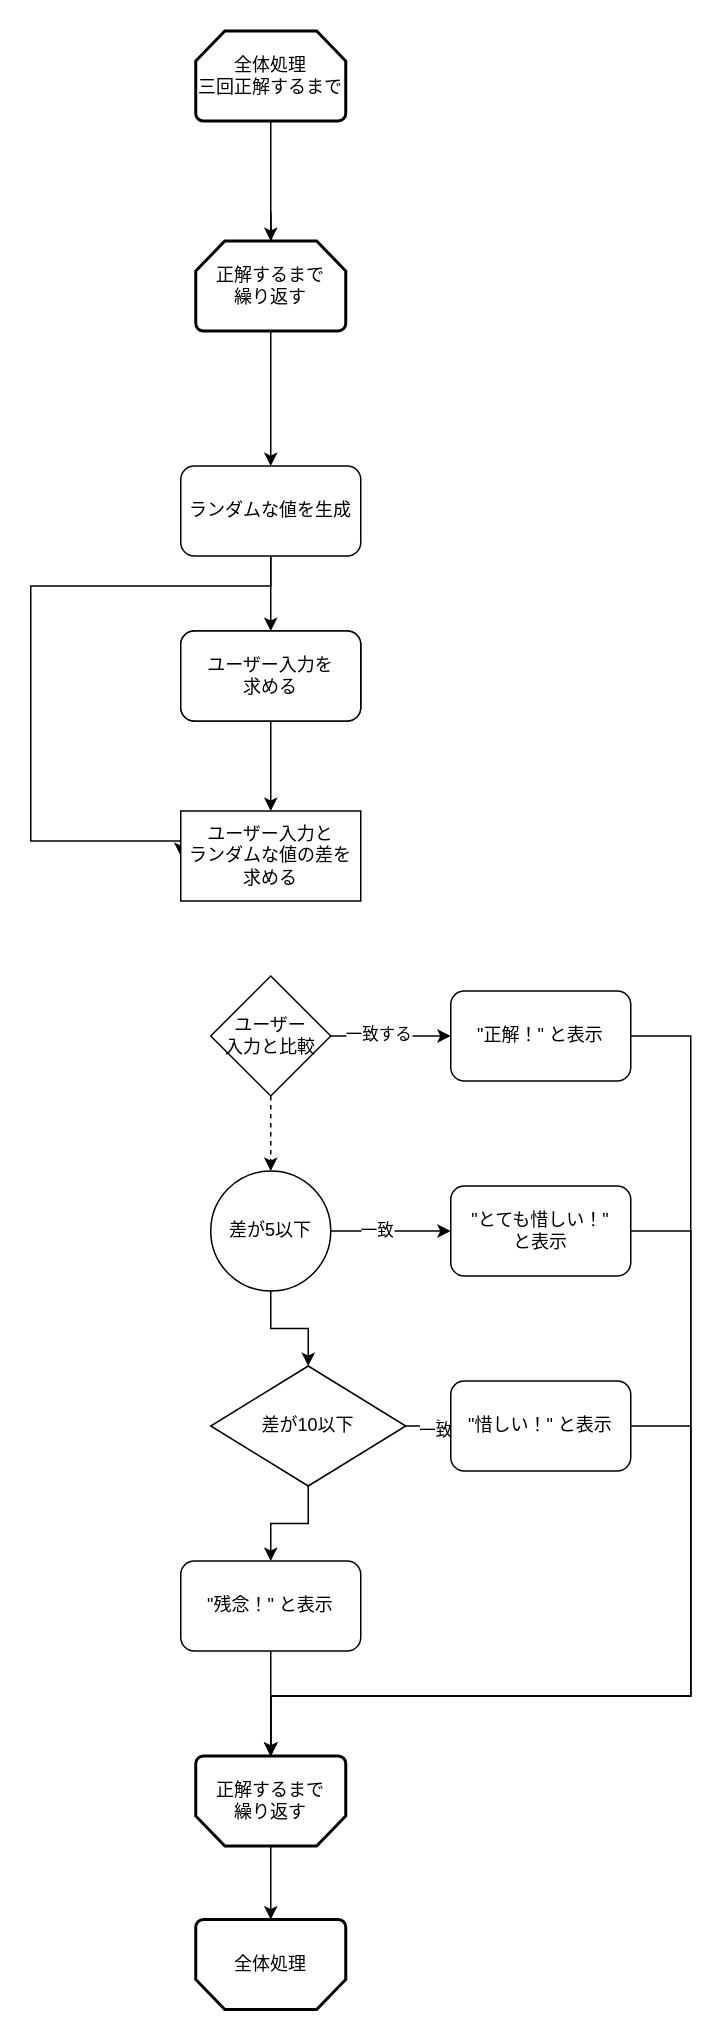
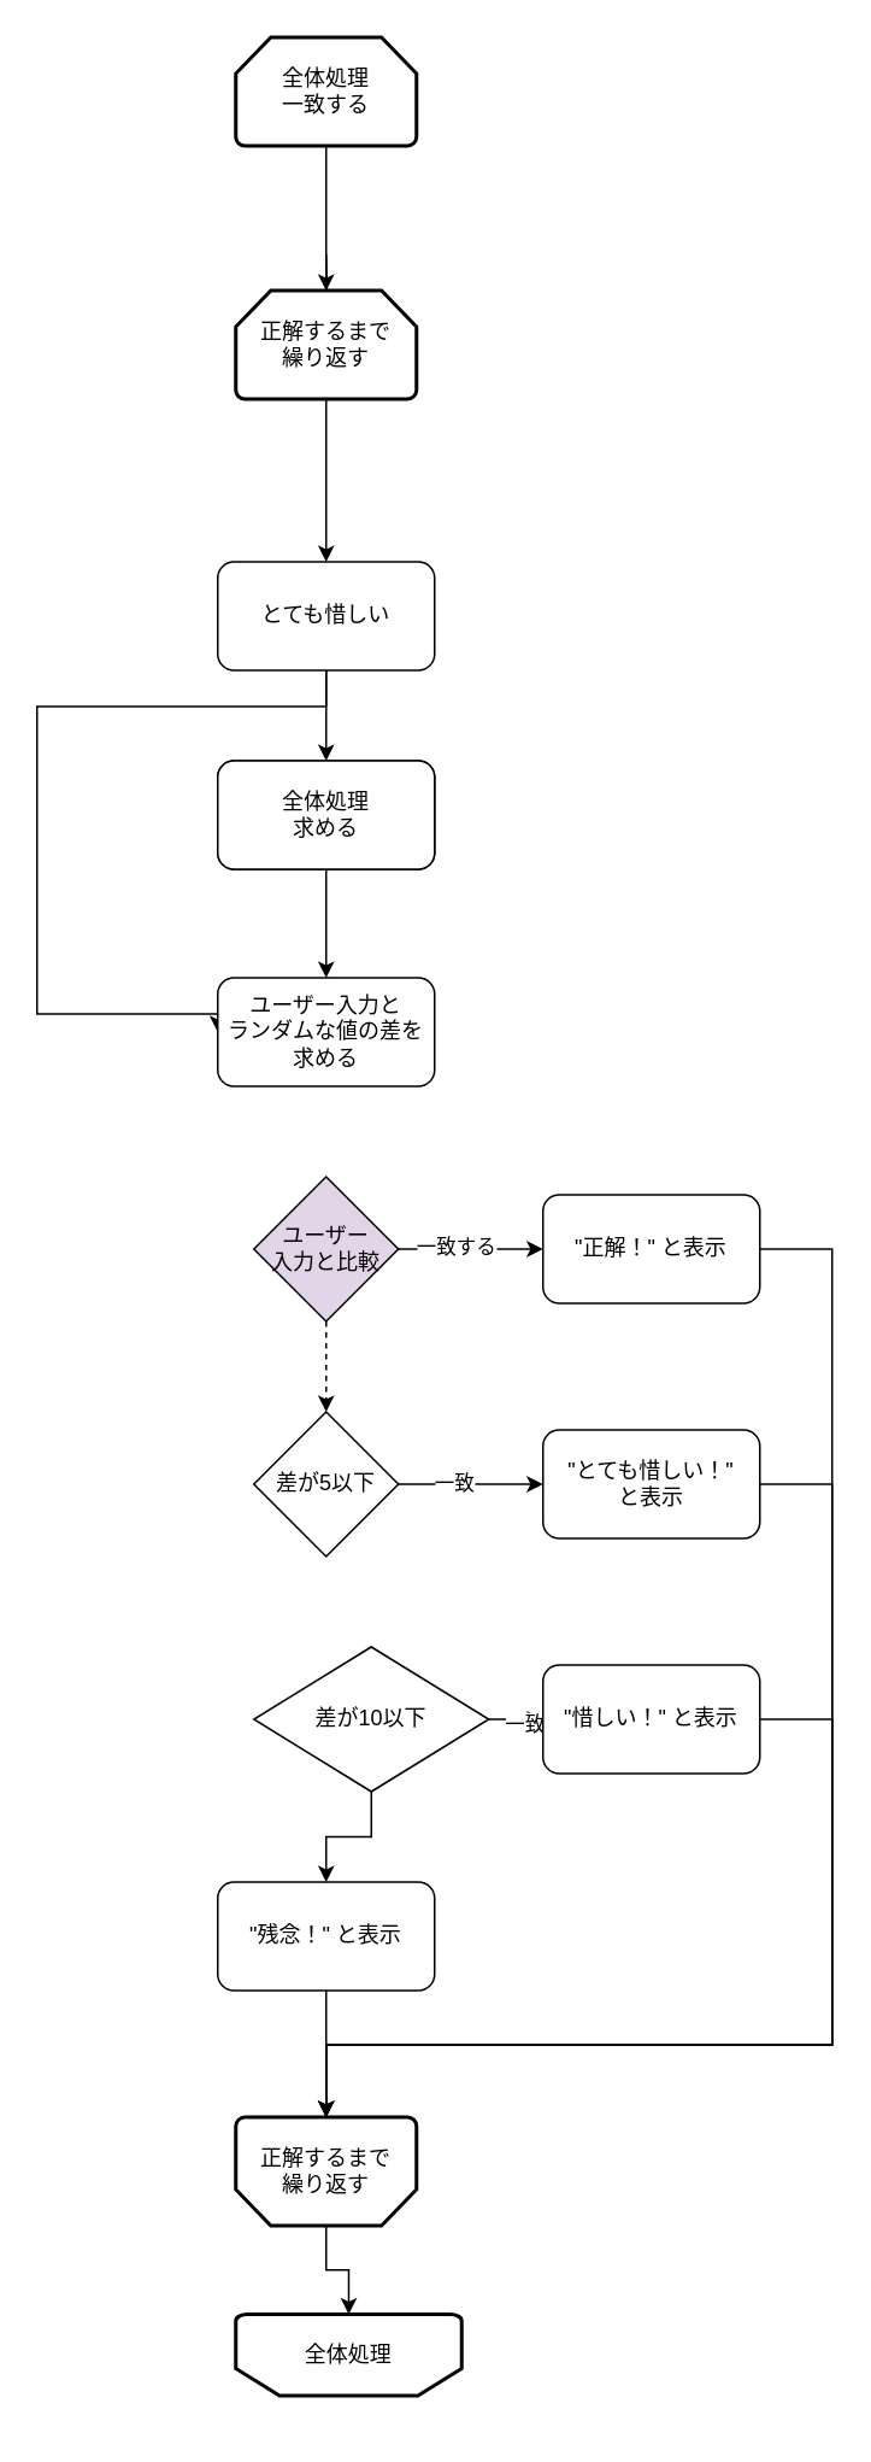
- <mxCell id="26" value="全体処理&lt;div&gt;三回正解するまで&lt;/div&gt;" style="strokeWidth=2;html=1;shape=mxgraph.flowchart.loop_limit;whiteSpace=wrap;" vertex="1" parent="1"><mxGeometry x="130" y="20" width="100" height="60" as="geometry" /></mxCell>
+ <mxCell id="26" value="全体処理&lt;div&gt;一致する&lt;/div&gt;" style="strokeWidth=2;html=1;shape=mxgraph.flowchart.loop_limit;whiteSpace=wrap;" vertex="1" parent="1"><mxGeometry x="130" y="20" width="100" height="60" as="geometry" /></mxCell>
- <mxCell id="7" value="ランダムな値を生成" style="rounded=1;whiteSpace=wrap;html=1;" parent="1" vertex="1"><mxGeometry x="120" y="310" width="120" height="60" as="geometry" /></mxCell>
+ <mxCell id="7" value="とても惜しい" style="rounded=1;whiteSpace=wrap;html=1;" parent="1" vertex="1"><mxGeometry x="120" y="310" width="120" height="60" as="geometry" /></mxCell>
- <mxCell id="4" value="ユーザー入力を&lt;div&gt;求める&lt;/div&gt;" style="rounded=1;whiteSpace=wrap;html=1;" parent="1" vertex="1"><mxGeometry x="120" y="420" width="120" height="60" as="geometry" /></mxCell>
+ <mxCell id="4" value="全体処理&lt;div&gt;求める&lt;/div&gt;" style="rounded=1;whiteSpace=wrap;html=1;" parent="1" vertex="1"><mxGeometry x="120" y="420" width="120" height="60" as="geometry" /></mxCell>
- <mxCell id="13" value="ユーザー入力と&lt;div&gt;ランダムな値の差を求める&lt;/div&gt;" style="whiteSpace=wrap;html=1;rounded=0;" parent="1" vertex="1"><mxGeometry x="120" y="540" width="120" height="60" as="geometry" /></mxCell>
+ <mxCell id="13" value="ユーザー入力と&lt;div&gt;ランダムな値の差を求める&lt;/div&gt;" style="rounded=1;whiteSpace=wrap;html=1;" parent="1" vertex="1"><mxGeometry x="120" y="540" width="120" height="60" as="geometry" /></mxCell>
- <mxCell id="11" value="ユーザー&lt;div&gt;入力と比較&lt;/div&gt;" style="rhombus;whiteSpace=wrap;html=1;" parent="1" vertex="1"><mxGeometry x="140" y="650" width="80" height="80" as="geometry" /></mxCell>
+ <mxCell id="11" value="ユーザー&lt;div&gt;入力と比較&lt;/div&gt;" style="rhombus;whiteSpace=wrap;html=1;fillColor=#e1d5e7;" parent="1" vertex="1"><mxGeometry x="140" y="650" width="80" height="80" as="geometry" /></mxCell>
- <mxCell id="17" value="差が5以下" style="ellipse;whiteSpace=wrap;html=1;" parent="1" vertex="1"><mxGeometry x="140" y="780" width="80" height="80" as="geometry" /></mxCell>
+ <mxCell id="17" value="差が5以下" style="rhombus;whiteSpace=wrap;html=1;" parent="1" vertex="1"><mxGeometry x="140" y="780" width="80" height="80" as="geometry" /></mxCell>
- <mxCell id="16" value="" style="edgeStyle=orthogonalEdgeStyle;rounded=0;orthogonalLoop=1;jettySize=auto;html=1;" parent="1" source="17" target="22" edge="1"><mxGeometry relative="1" as="geometry" /></mxCell>
- <mxCell id="33" value="全体処理" style="strokeWidth=2;html=1;shape=mxgraph.flowchart.loop_limit;whiteSpace=wrap;direction=west;" vertex="1" parent="1"><mxGeometry x="130" y="1279" width="100" height="60" as="geometry" /></mxCell>
+ <mxCell id="33" value="全体処理" style="strokeWidth=2;html=1;shape=mxgraph.flowchart.loop_limit;whiteSpace=wrap;direction=west;" vertex="1" parent="1"><mxGeometry x="130" y="1279" width="125" height="45" as="geometry" /></mxCell>
